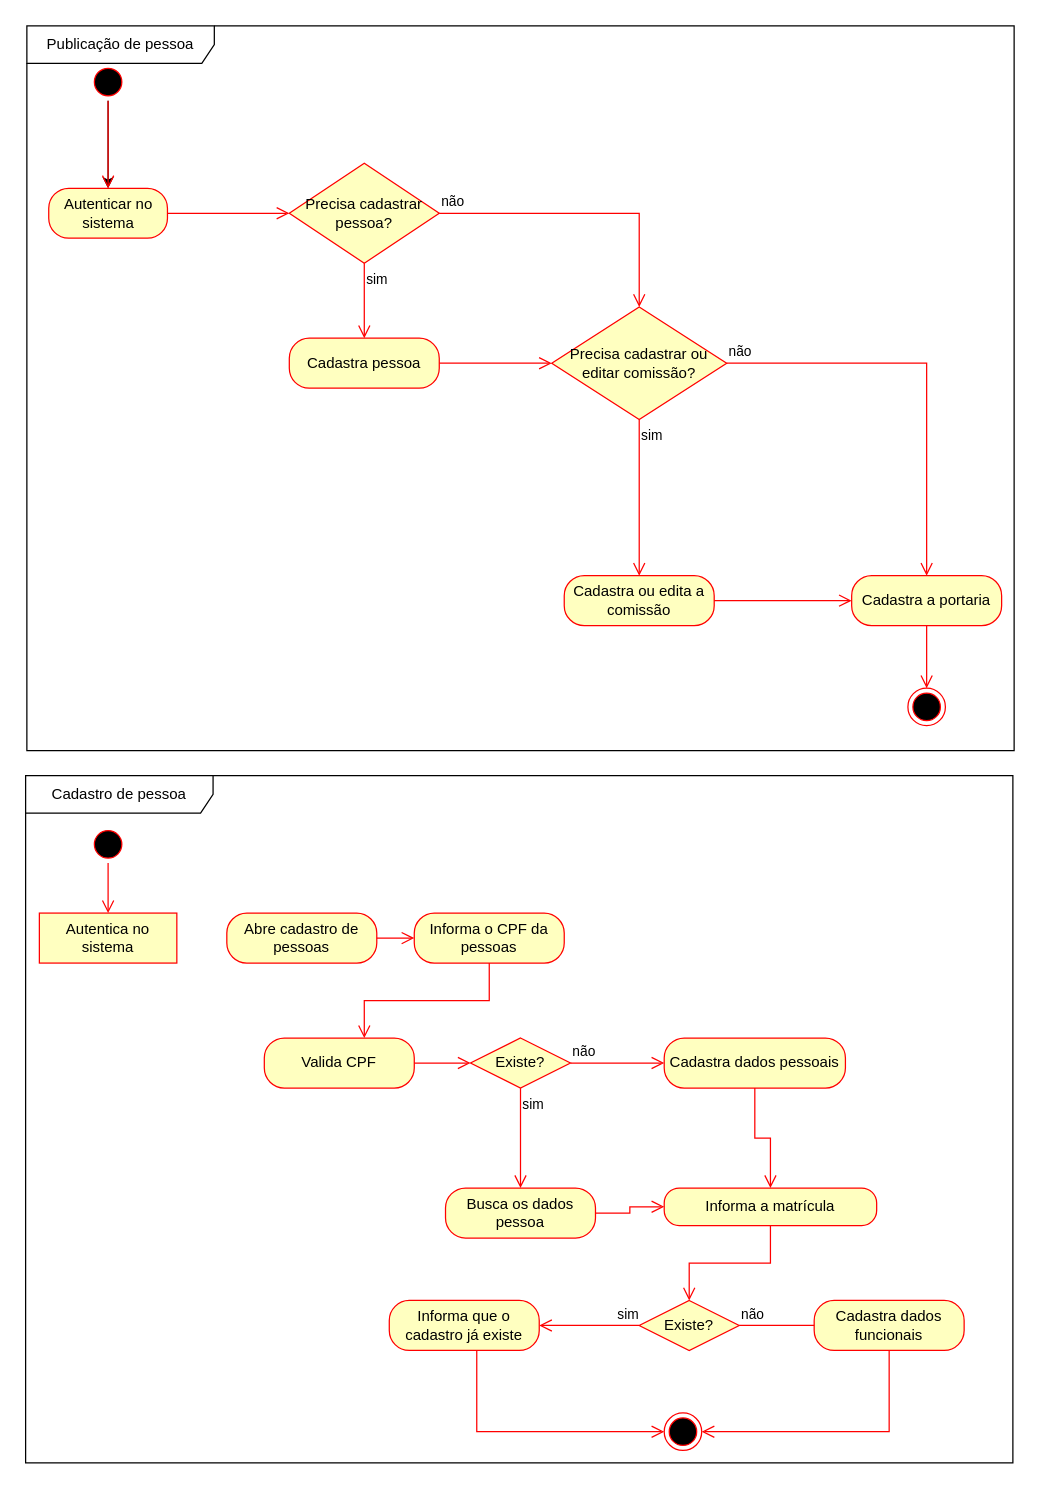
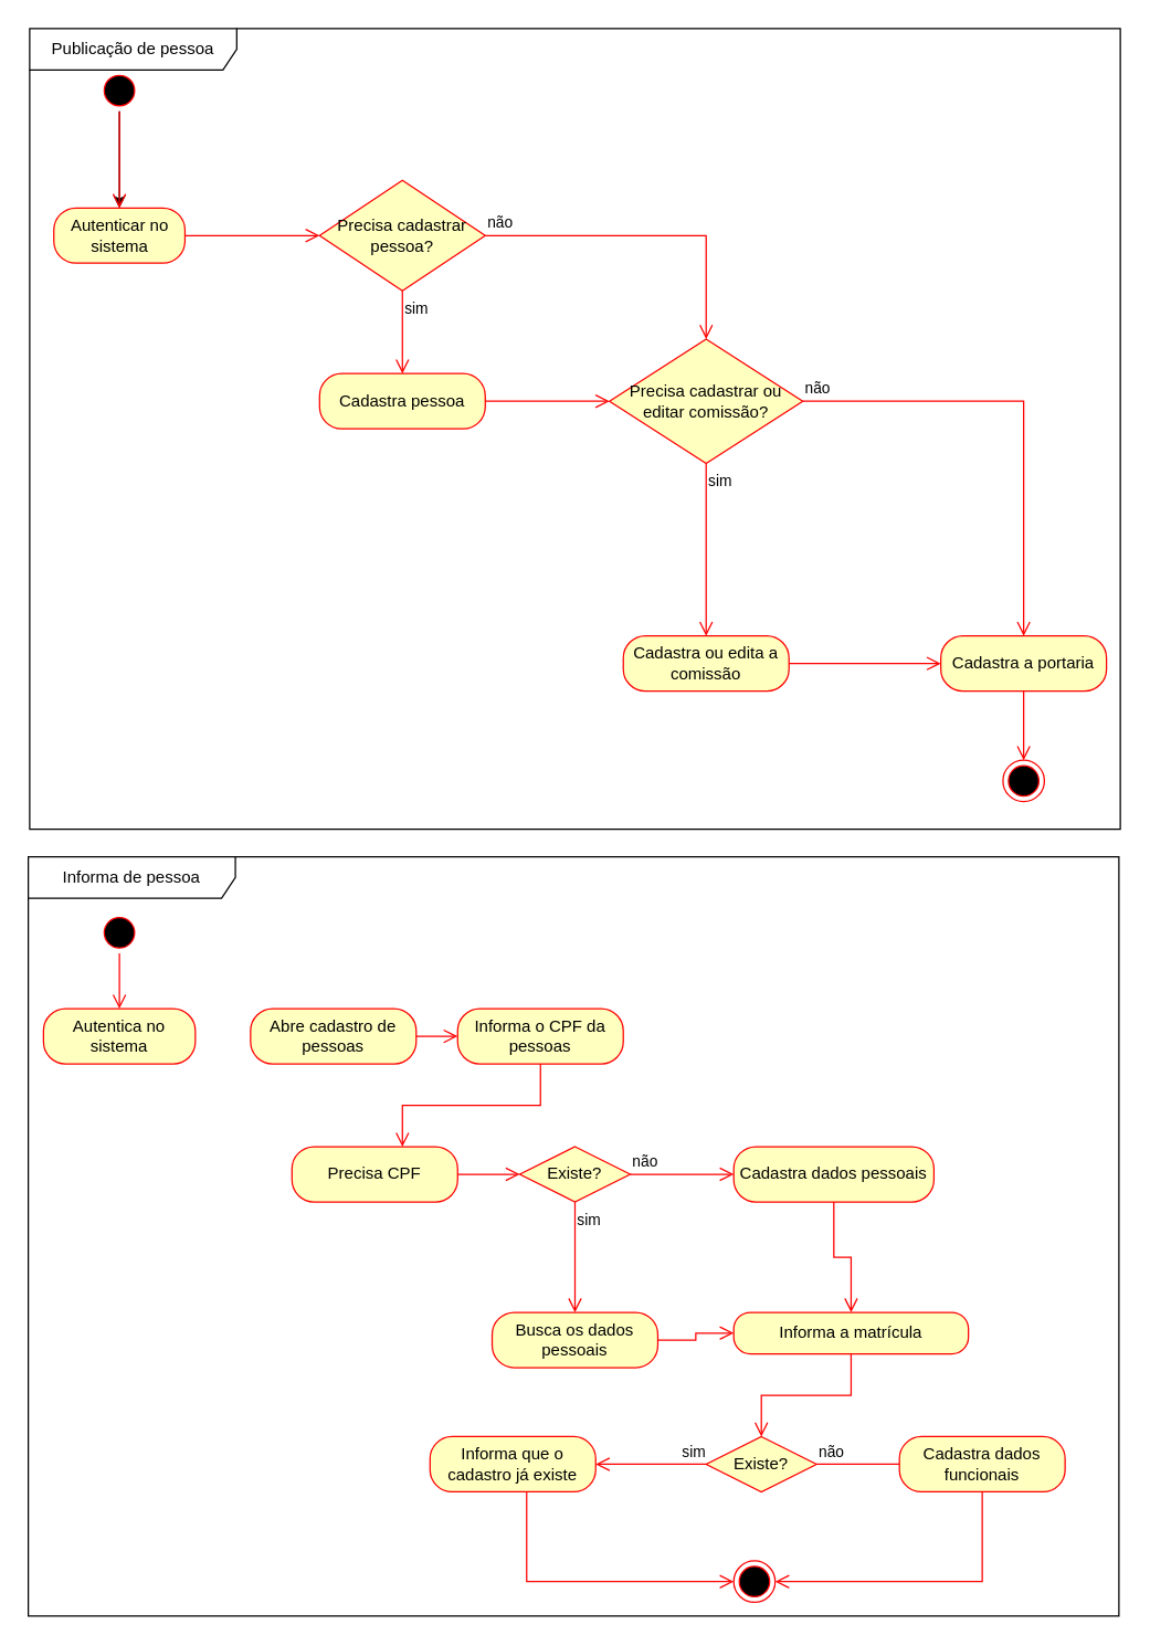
- <mxCell id="21" value="Cadastro de pessoa" style="shape=umlFrame;whiteSpace=wrap;html=1;pointerEvents=0;width=150;height=30;" vertex="1" parent="1"><mxGeometry x="20" y="620" width="790" height="550" as="geometry" /></mxCell>
+ <mxCell id="21" value="Informa de pessoa" style="shape=umlFrame;whiteSpace=wrap;html=1;pointerEvents=0;width=150;height=30;" vertex="1" parent="1"><mxGeometry x="20" y="620" width="790" height="550" as="geometry" /></mxCell>
- <mxCell id="24" value="Autentica no sistema" style="whiteSpace=wrap;html=1;arcSize=40;fontColor=#000000;fillColor=#ffffc0;strokeColor=#ff0000;rounded=0;" vertex="1" parent="1"><mxGeometry x="31" y="730" width="110" height="40" as="geometry" /></mxCell>
+ <mxCell id="24" value="Autentica no sistema" style="rounded=1;whiteSpace=wrap;html=1;arcSize=40;fontColor=#000000;fillColor=#ffffc0;strokeColor=#ff0000;" vertex="1" parent="1"><mxGeometry x="31" y="730" width="110" height="40" as="geometry" /></mxCell>
- <mxCell id="34" value="Valida CPF" style="rounded=1;whiteSpace=wrap;html=1;arcSize=40;fontColor=#000000;fillColor=#ffffc0;strokeColor=#ff0000;" vertex="1" parent="1"><mxGeometry x="211" y="830" width="120" height="40" as="geometry" /></mxCell>
+ <mxCell id="34" value="Precisa CPF" style="rounded=1;whiteSpace=wrap;html=1;arcSize=40;fontColor=#000000;fillColor=#ffffc0;strokeColor=#ff0000;" vertex="1" parent="1"><mxGeometry x="211" y="830" width="120" height="40" as="geometry" /></mxCell>
- <mxCell id="44" value="Busca os dados pessoa" style="rounded=1;whiteSpace=wrap;html=1;arcSize=40;fontColor=#000000;fillColor=#ffffc0;strokeColor=#ff0000;" vertex="1" parent="1"><mxGeometry x="356" y="950" width="120" height="40" as="geometry" /></mxCell>
+ <mxCell id="44" value="Busca os dados pessoais" style="rounded=1;whiteSpace=wrap;html=1;arcSize=40;fontColor=#000000;fillColor=#ffffc0;strokeColor=#ff0000;" vertex="1" parent="1"><mxGeometry x="356" y="950" width="120" height="40" as="geometry" /></mxCell>
